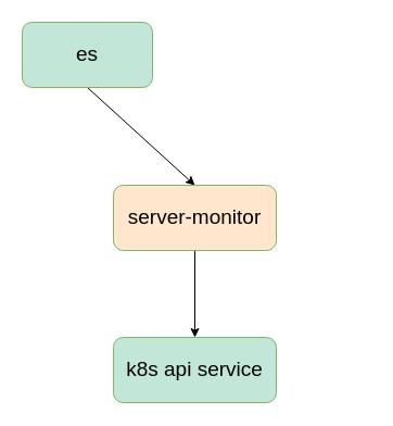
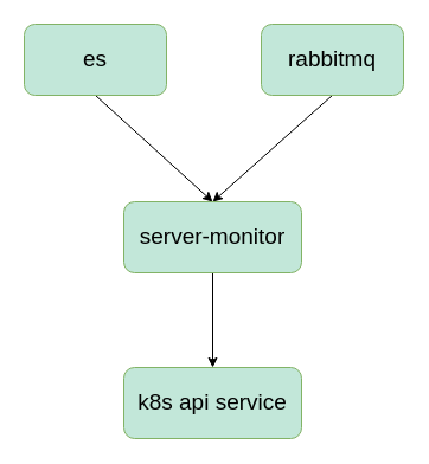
+ <mxCell id="4" value="rabbitmq" style="rounded=1;whiteSpace=wrap;html=1;strokeColor=#82b366;fillColor=#C2E7D9;fontFamily=Helvetica;fontSize=19;" vertex="1" parent="1"><mxGeometry x="220" y="20" width="120" height="60" as="geometry" /></mxCell>
+ <mxCell id="3" style="rounded=0;orthogonalLoop=1;jettySize=auto;html=1;exitX=0.5;exitY=1;exitDx=0;exitDy=0;entryX=0.5;entryY=0;entryDx=0;entryDy=0;" edge="1" parent="1" source="4" target="7"><mxGeometry relative="1" as="geometry"><mxPoint x="170" y="200" as="targetPoint" /></mxGeometry></mxCell>
- <mxCell id="7" value="server-monitor" style="rounded=1;whiteSpace=wrap;html=1;strokeColor=#82b366;fillColor=#ffe6cc;fontFamily=Helvetica;fontSize=19;" vertex="1" parent="1"><mxGeometry x="104" y="170" width="150" height="60" as="geometry" /></mxCell>
+ <mxCell id="7" value="server-monitor" style="rounded=1;whiteSpace=wrap;html=1;strokeColor=#82b366;fillColor=#C2E7D9;fontFamily=Helvetica;fontSize=19;" vertex="1" parent="1"><mxGeometry x="104" y="170" width="150" height="60" as="geometry" /></mxCell>
